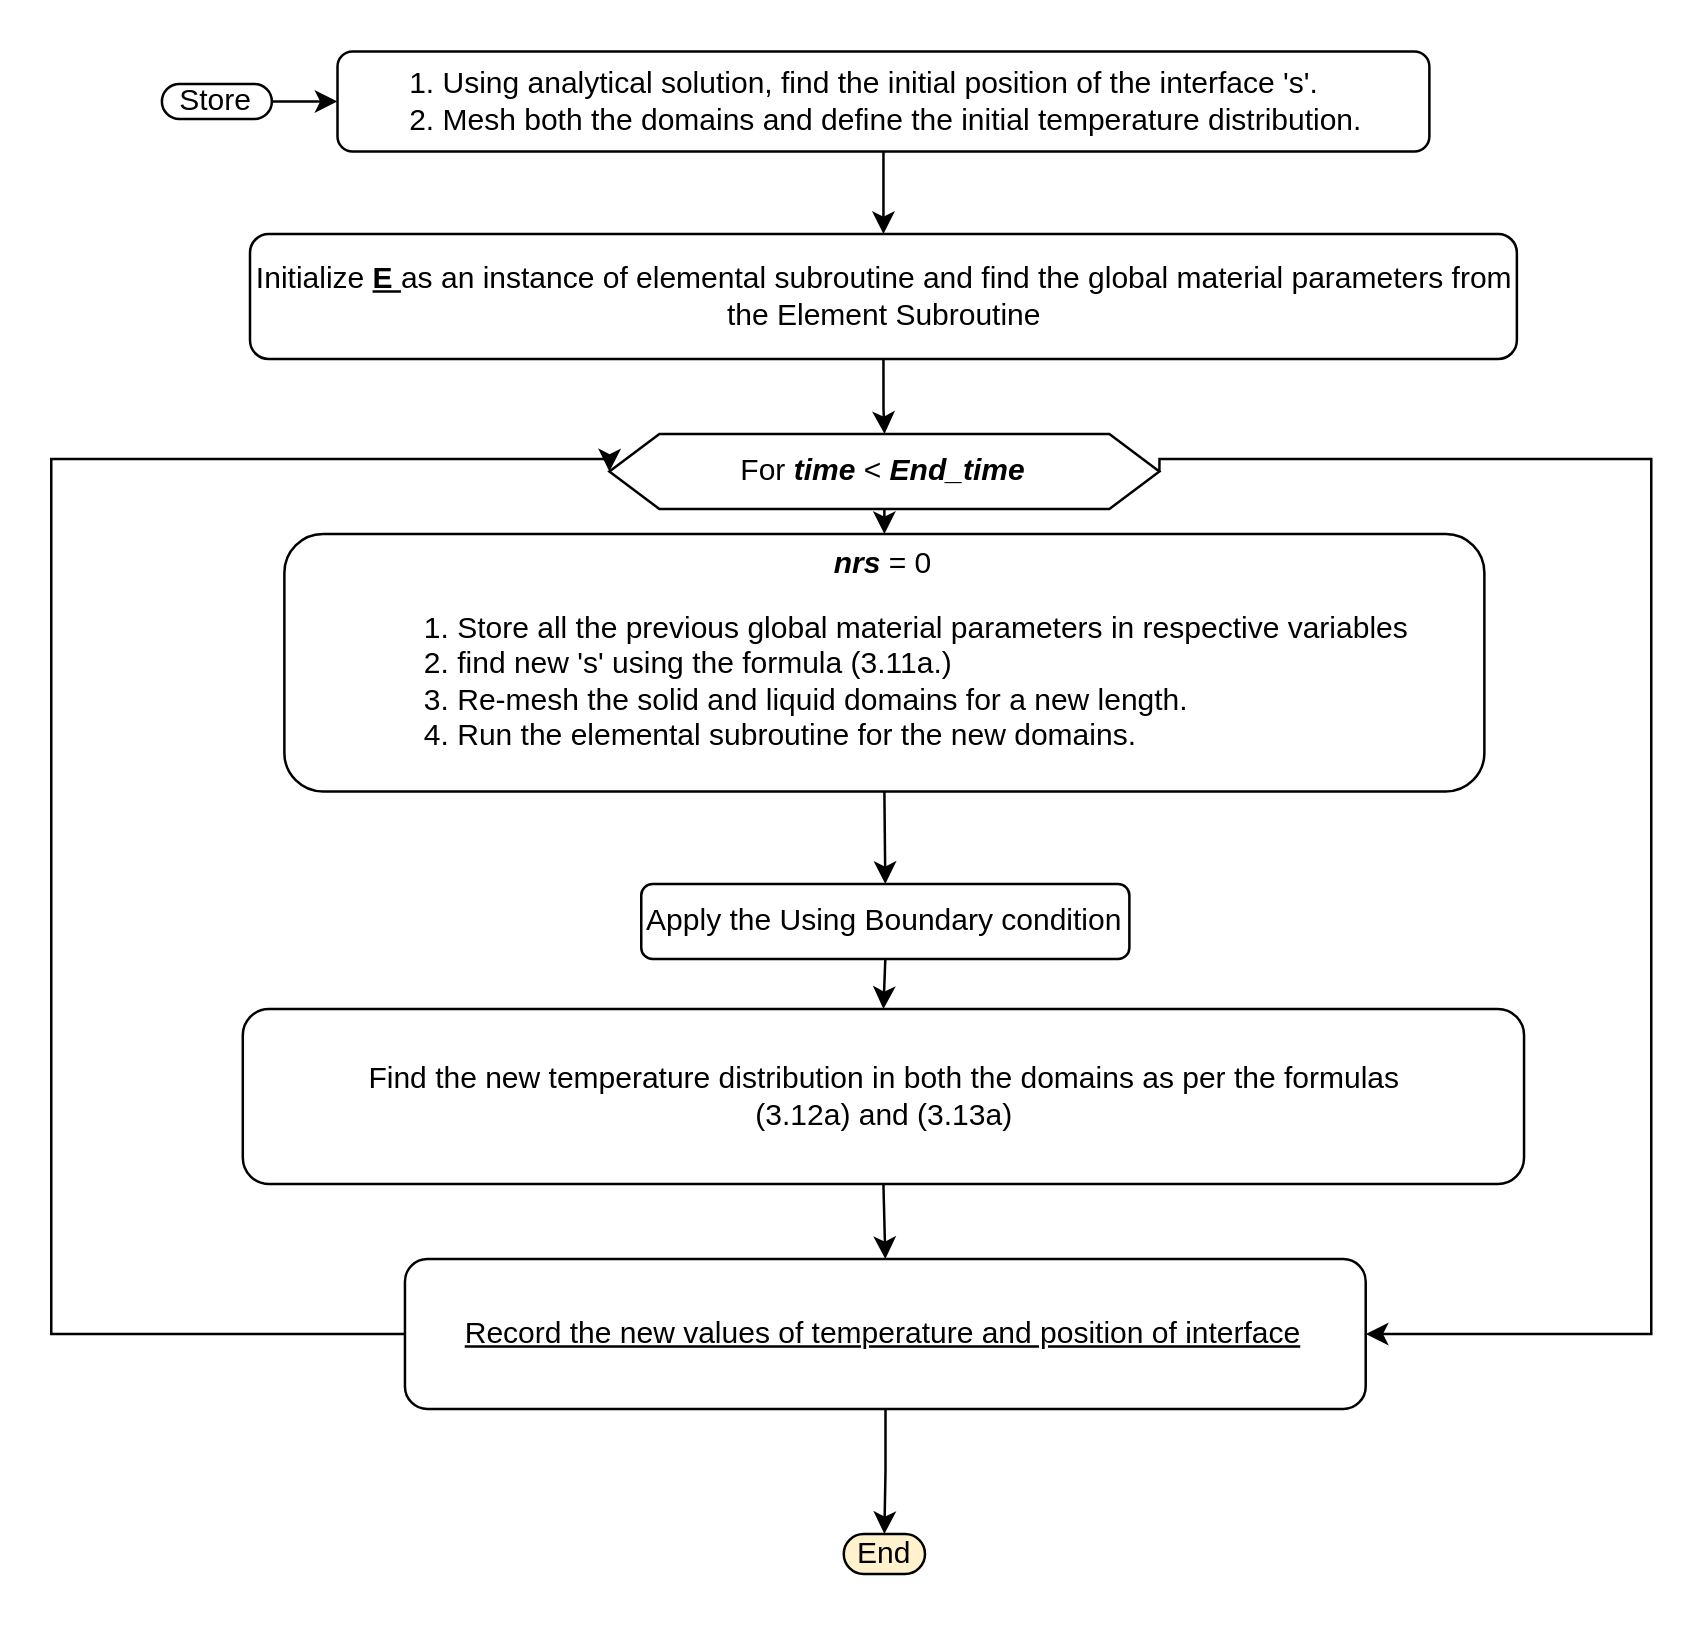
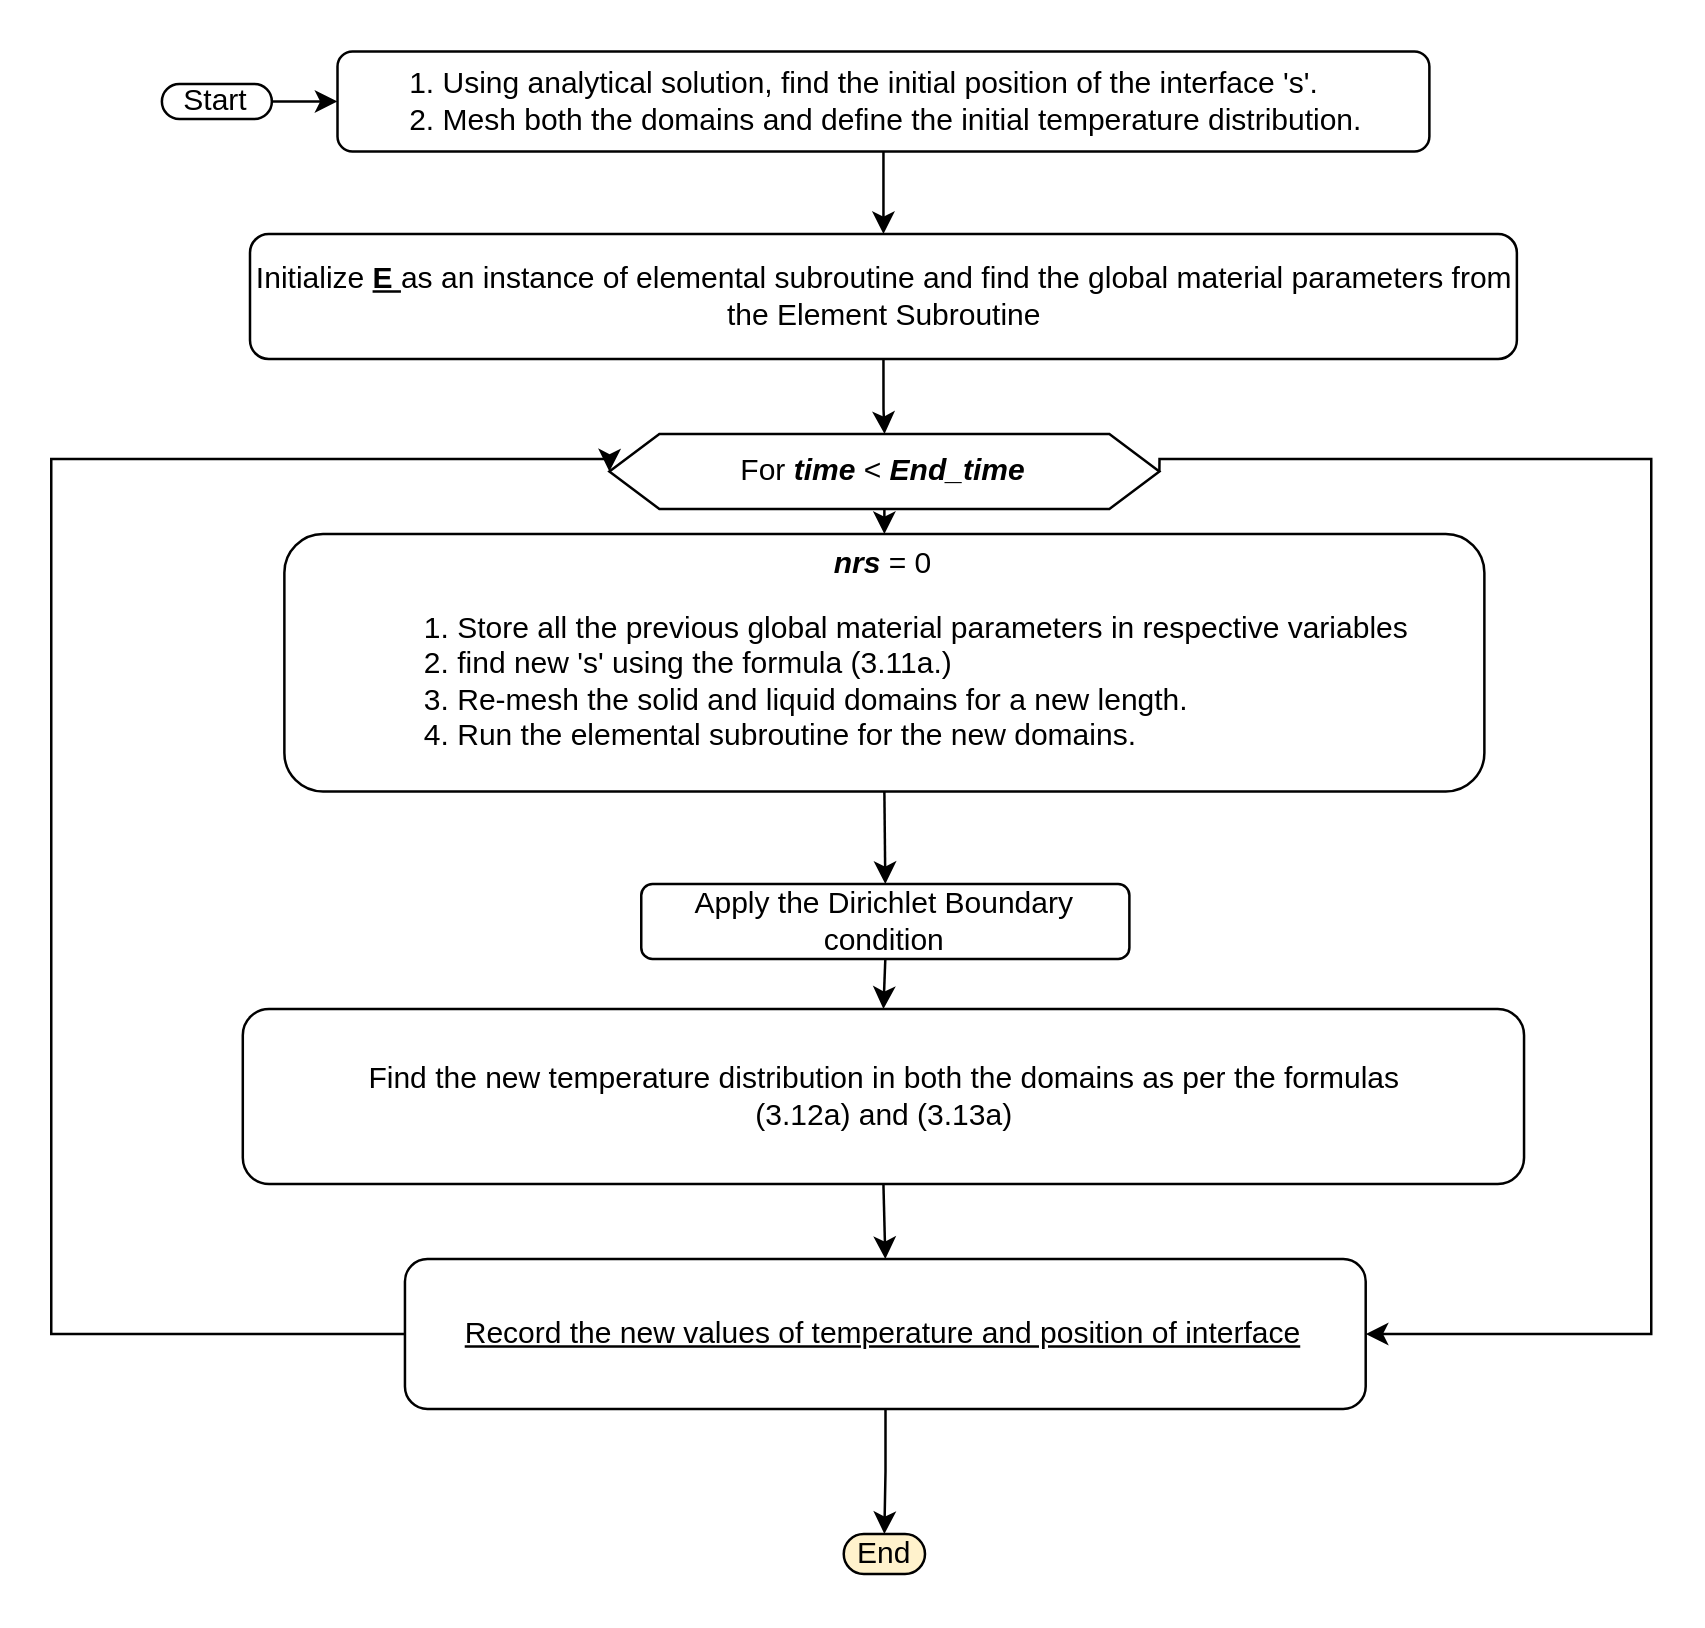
- <mxCell id="3" value="Store" style="rounded=1;whiteSpace=wrap;html=1;arcSize=50;" vertex="1" parent="1"><mxGeometry x="64.25" y="33" width="44" height="14" as="geometry" /></mxCell>
+ <mxCell id="3" value="Start" style="rounded=1;whiteSpace=wrap;html=1;arcSize=50;" vertex="1" parent="1"><mxGeometry x="64.25" y="33" width="44" height="14" as="geometry" /></mxCell>
- <mxCell id="16" value="Apply the Using Boundary condition" style="rounded=1;whiteSpace=wrap;html=1;" vertex="1" parent="1"><mxGeometry x="256" y="353" width="195.25" height="30" as="geometry" /></mxCell>
+ <mxCell id="16" value="Apply the Dirichlet Boundary condition" style="rounded=1;whiteSpace=wrap;html=1;" vertex="1" parent="1"><mxGeometry x="256" y="353" width="195.25" height="30" as="geometry" /></mxCell>
